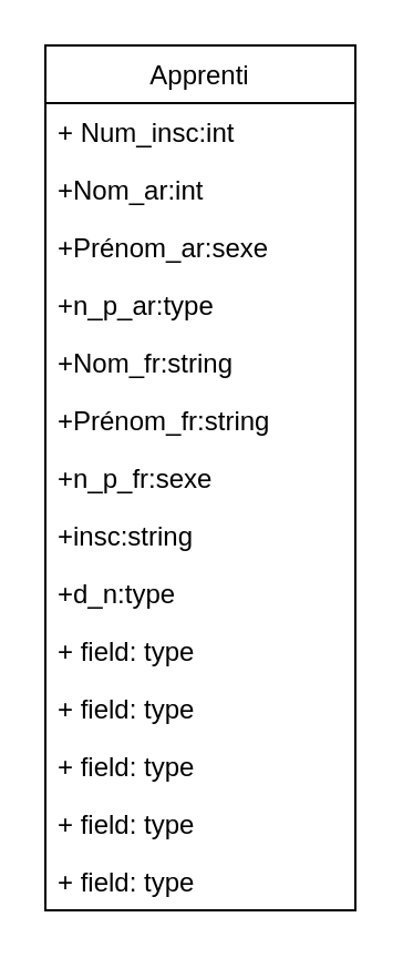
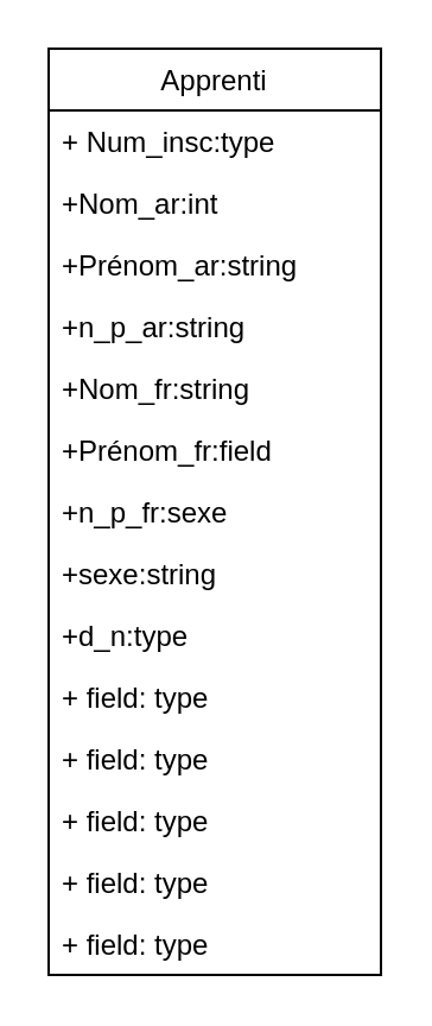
- <mxCell id="3" value="+ Num_insc:int" style="text;strokeColor=none;fillColor=none;align=left;verticalAlign=top;spacingLeft=4;spacingRight=4;overflow=hidden;rotatable=0;points=[[0,0.5],[1,0.5]];portConstraint=eastwest;" parent="2" vertex="1"><mxGeometry y="26" width="140" height="26" as="geometry" /></mxCell>
+ <mxCell id="3" value="+ Num_insc:type" style="text;strokeColor=none;fillColor=none;align=left;verticalAlign=top;spacingLeft=4;spacingRight=4;overflow=hidden;rotatable=0;points=[[0,0.5],[1,0.5]];portConstraint=eastwest;" parent="2" vertex="1"><mxGeometry y="26" width="140" height="26" as="geometry" /></mxCell>
- <mxCell id="5" value="+Prénom_ar:sexe" style="text;strokeColor=none;fillColor=none;align=left;verticalAlign=top;spacingLeft=4;spacingRight=4;overflow=hidden;rotatable=0;points=[[0,0.5],[1,0.5]];portConstraint=eastwest;" parent="2" vertex="1"><mxGeometry y="78" width="140" height="26" as="geometry" /></mxCell>
+ <mxCell id="5" value="+Prénom_ar:string" style="text;strokeColor=none;fillColor=none;align=left;verticalAlign=top;spacingLeft=4;spacingRight=4;overflow=hidden;rotatable=0;points=[[0,0.5],[1,0.5]];portConstraint=eastwest;" parent="2" vertex="1"><mxGeometry y="78" width="140" height="26" as="geometry" /></mxCell>
- <mxCell id="6" value="+n_p_ar:type" style="text;strokeColor=none;fillColor=none;align=left;verticalAlign=top;spacingLeft=4;spacingRight=4;overflow=hidden;rotatable=0;points=[[0,0.5],[1,0.5]];portConstraint=eastwest;" parent="2" vertex="1"><mxGeometry y="104" width="140" height="26" as="geometry" /></mxCell>
+ <mxCell id="6" value="+n_p_ar:string" style="text;strokeColor=none;fillColor=none;align=left;verticalAlign=top;spacingLeft=4;spacingRight=4;overflow=hidden;rotatable=0;points=[[0,0.5],[1,0.5]];portConstraint=eastwest;" parent="2" vertex="1"><mxGeometry y="104" width="140" height="26" as="geometry" /></mxCell>
- <mxCell id="8" value="+Prénom_fr:string" style="text;strokeColor=none;fillColor=none;align=left;verticalAlign=top;spacingLeft=4;spacingRight=4;overflow=hidden;rotatable=0;points=[[0,0.5],[1,0.5]];portConstraint=eastwest;" vertex="1" parent="2"><mxGeometry y="156" width="140" height="26" as="geometry" /></mxCell>
+ <mxCell id="8" value="+Prénom_fr:field" style="text;strokeColor=none;fillColor=none;align=left;verticalAlign=top;spacingLeft=4;spacingRight=4;overflow=hidden;rotatable=0;points=[[0,0.5],[1,0.5]];portConstraint=eastwest;" vertex="1" parent="2"><mxGeometry y="156" width="140" height="26" as="geometry" /></mxCell>
- <mxCell id="10" value="+insc:string" style="text;strokeColor=none;fillColor=none;align=left;verticalAlign=top;spacingLeft=4;spacingRight=4;overflow=hidden;rotatable=0;points=[[0,0.5],[1,0.5]];portConstraint=eastwest;" vertex="1" parent="2"><mxGeometry y="208" width="140" height="26" as="geometry" /></mxCell>
+ <mxCell id="10" value="+sexe:string" style="text;strokeColor=none;fillColor=none;align=left;verticalAlign=top;spacingLeft=4;spacingRight=4;overflow=hidden;rotatable=0;points=[[0,0.5],[1,0.5]];portConstraint=eastwest;" vertex="1" parent="2"><mxGeometry y="208" width="140" height="26" as="geometry" /></mxCell>
